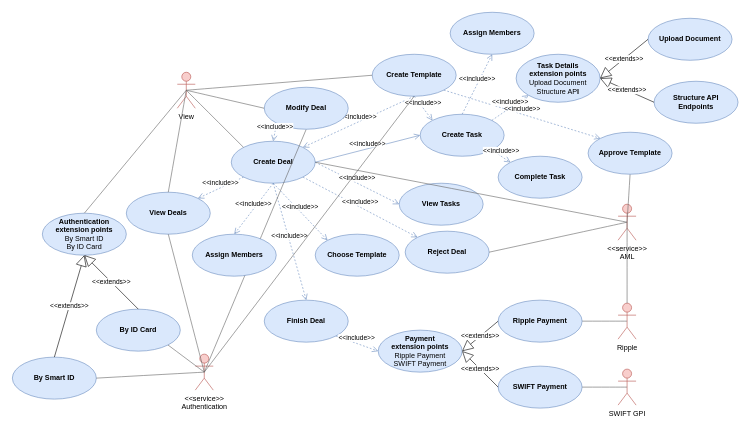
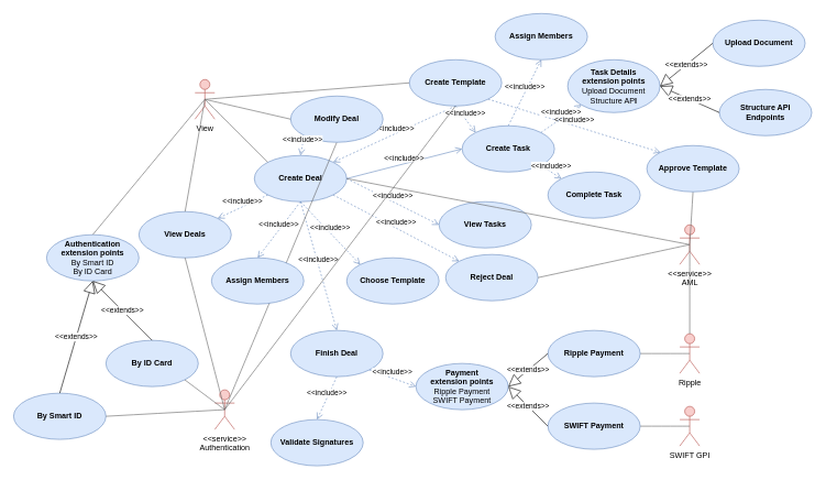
+ <mxCell id="41" value="&amp;lt;&amp;lt;include&amp;gt;&amp;gt;" style="html=1;verticalAlign=bottom;endArrow=open;dashed=1;endSize=8;exitX=0.5;exitY=1;exitDx=0;exitDy=0;entryX=0.5;entryY=0;entryDx=0;entryDy=0;fillColor=#dae8fc;strokeColor=#6c8ebf;" parent="1" source="6" target="40" edge="1"><mxGeometry relative="1" as="geometry"><mxPoint x="599" y="580" as="sourcePoint" /><mxPoint x="611" y="635" as="targetPoint" /></mxGeometry></mxCell>
+ <mxCell id="40" value="Validate Signatures&lt;br&gt;" style="ellipse;whiteSpace=wrap;html=1;fillColor=#dae8fc;strokeColor=#6c8ebf;fontStyle=1" parent="1" vertex="1"><mxGeometry x="410" y="635" width="140" height="70" as="geometry" /></mxCell>
